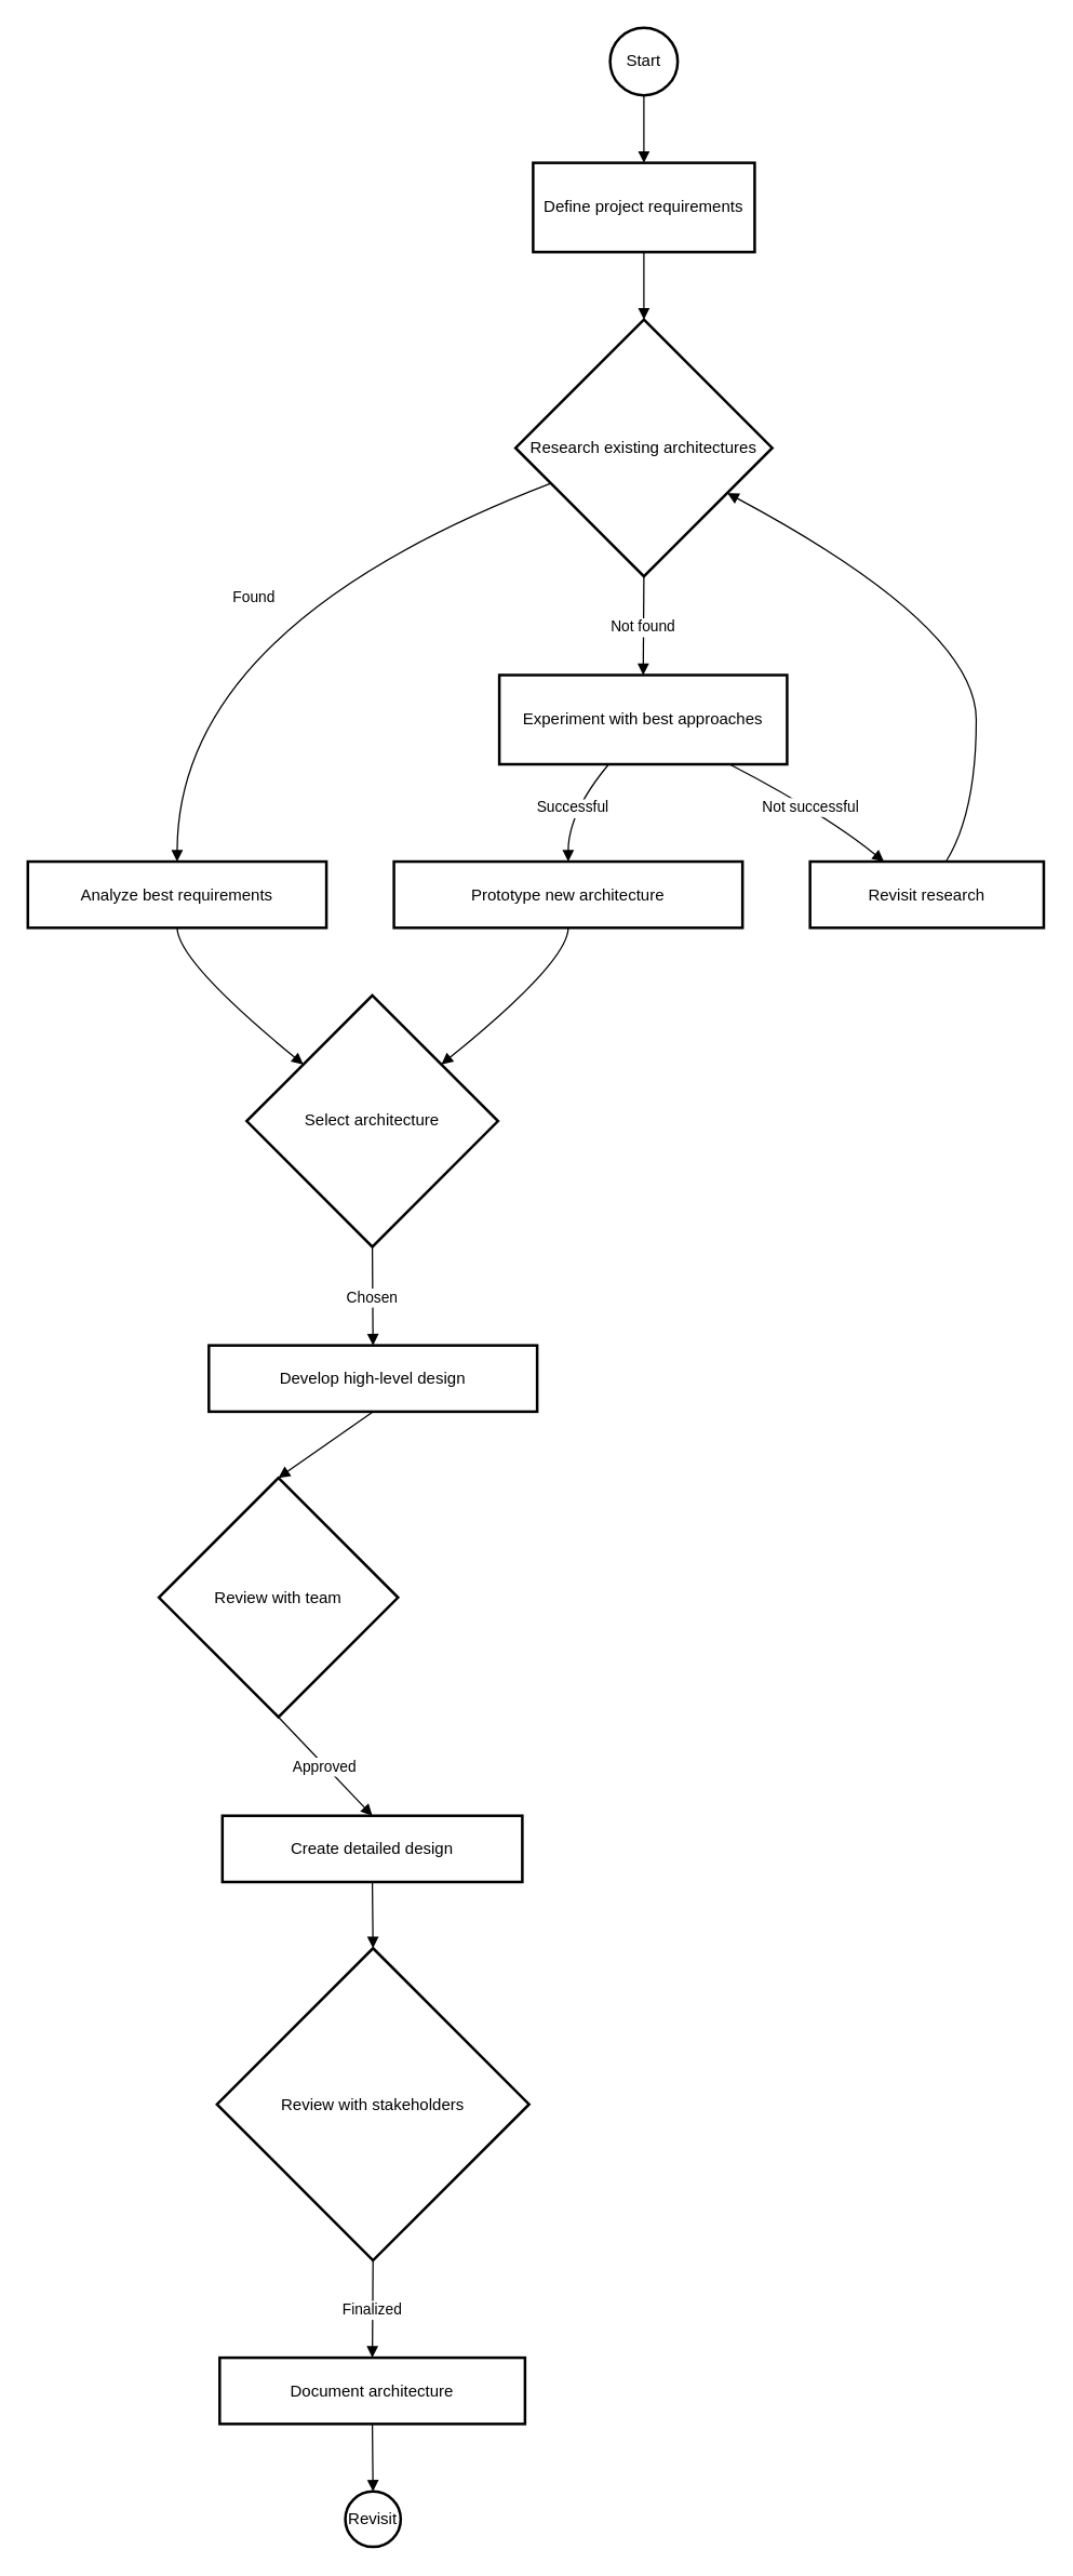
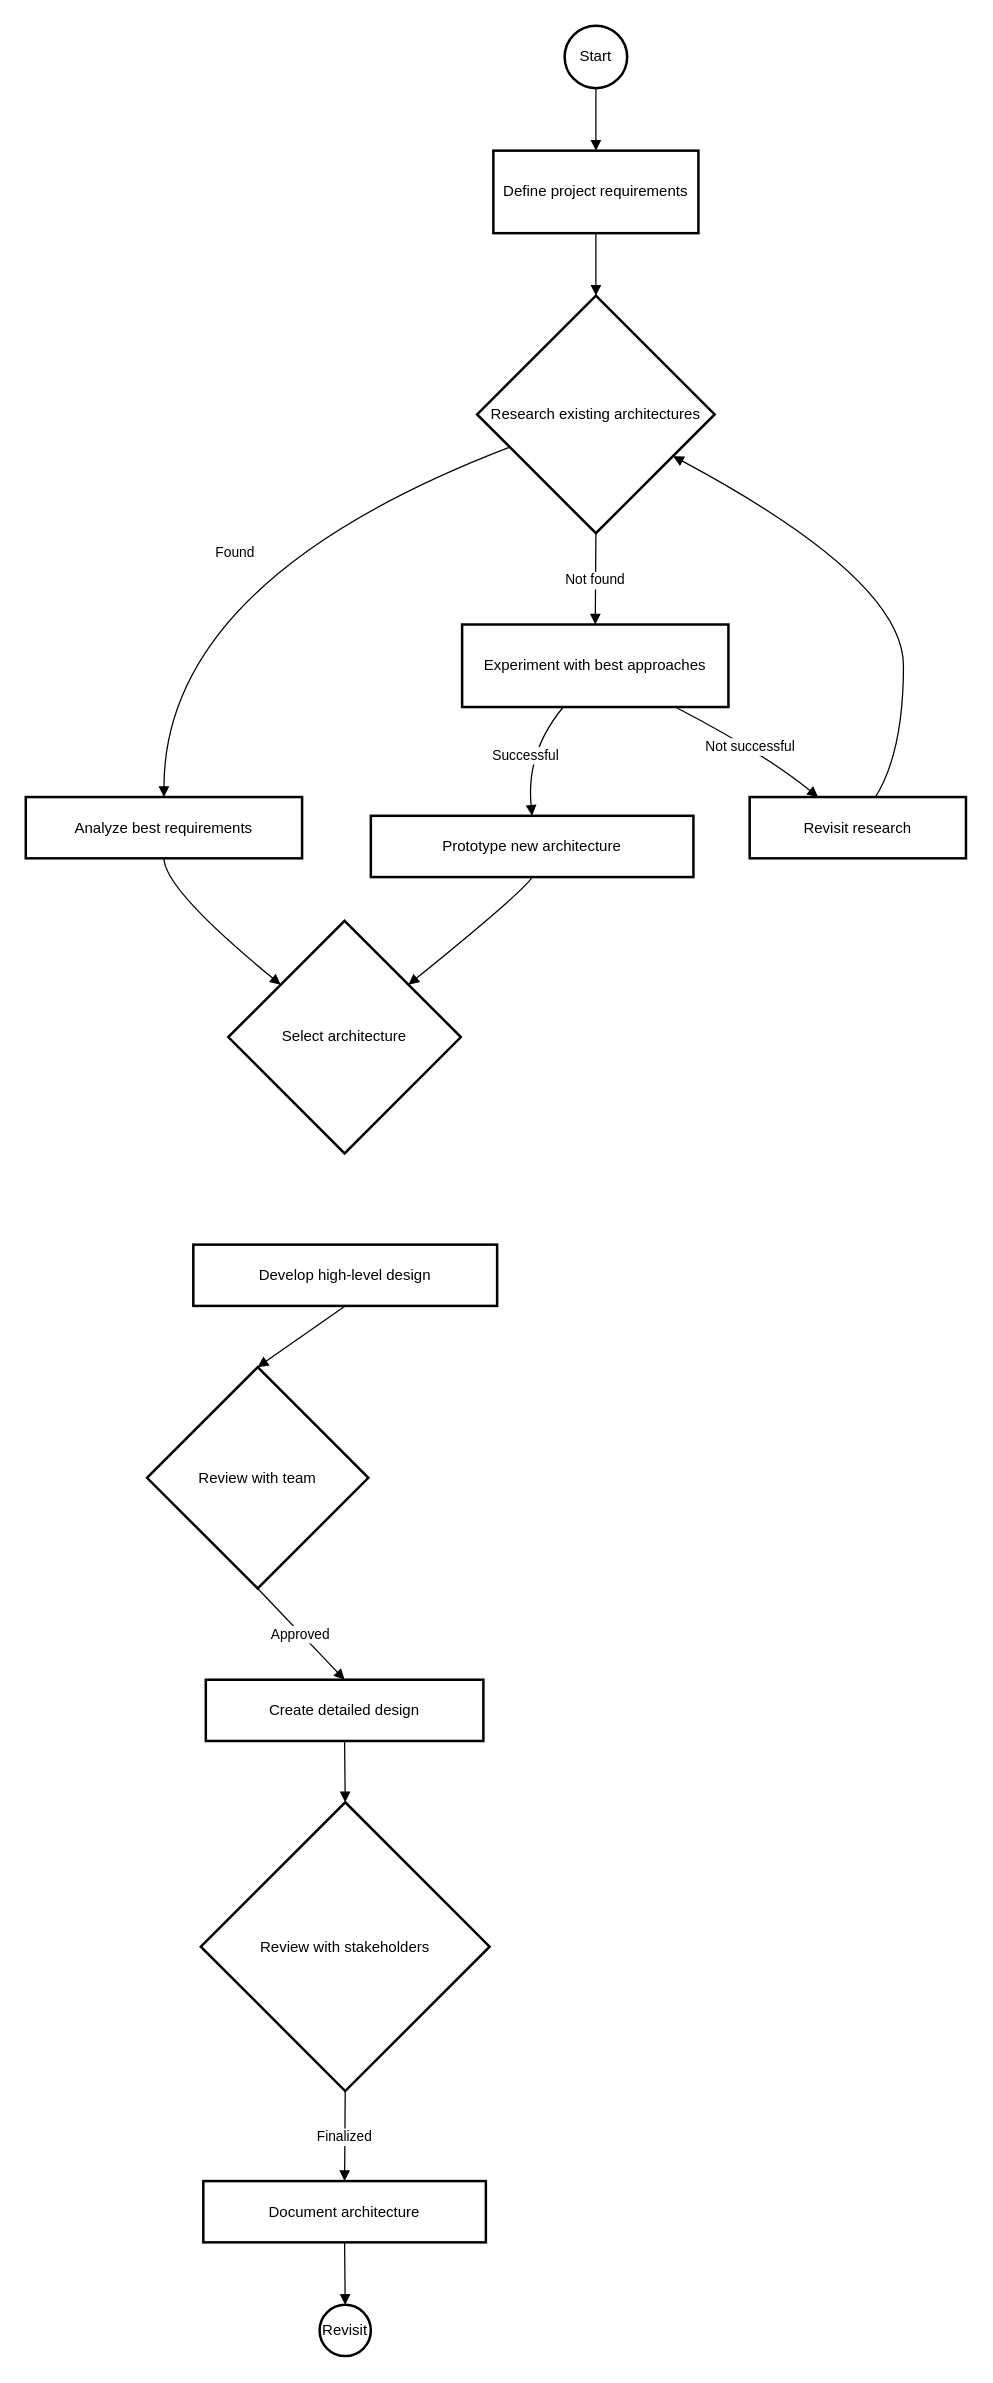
- <mxCell id="14" value="Prototype new architecture" style="whiteSpace=wrap;strokeWidth=2;" vertex="1" parent="1"><mxGeometry x="291" y="637" width="258" height="49" as="geometry" /></mxCell>
+ <mxCell id="14" value="Prototype new architecture" style="whiteSpace=wrap;strokeWidth=2;" vertex="1" parent="1"><mxGeometry x="296" y="652" width="258" height="49" as="geometry" /></mxCell>
- <mxCell id="21" value="Chosen" style="curved=1;startArrow=none;endArrow=block;exitX=0.5;exitY=1;entryX=0.5;entryY=0;" edge="1" parent="1" source="7" target="8"><mxGeometry relative="1" as="geometry"><Array as="points" /></mxGeometry></mxCell>
